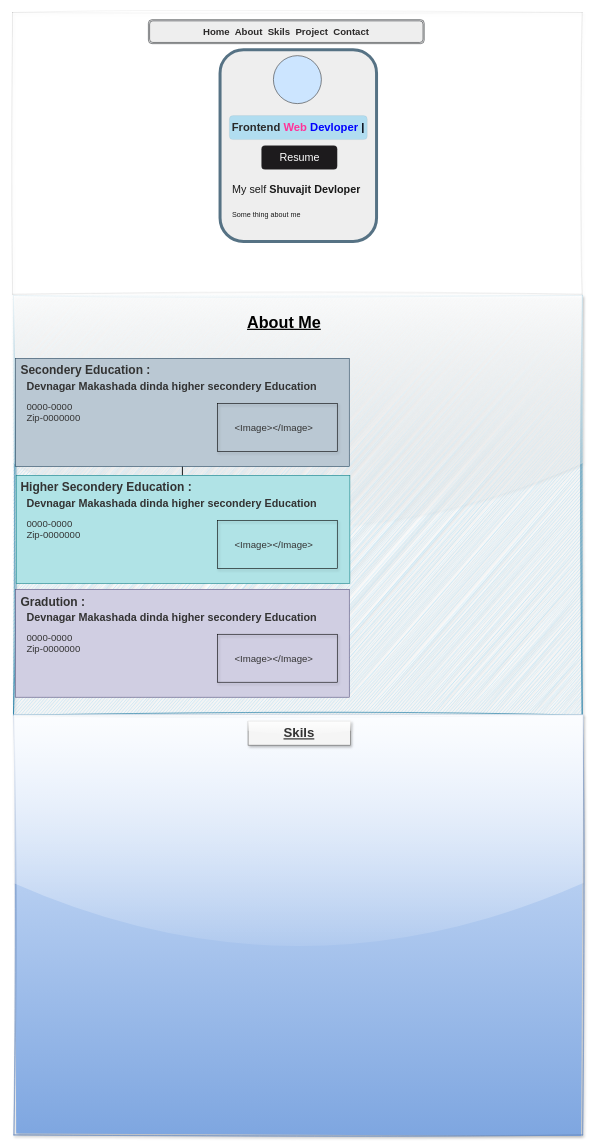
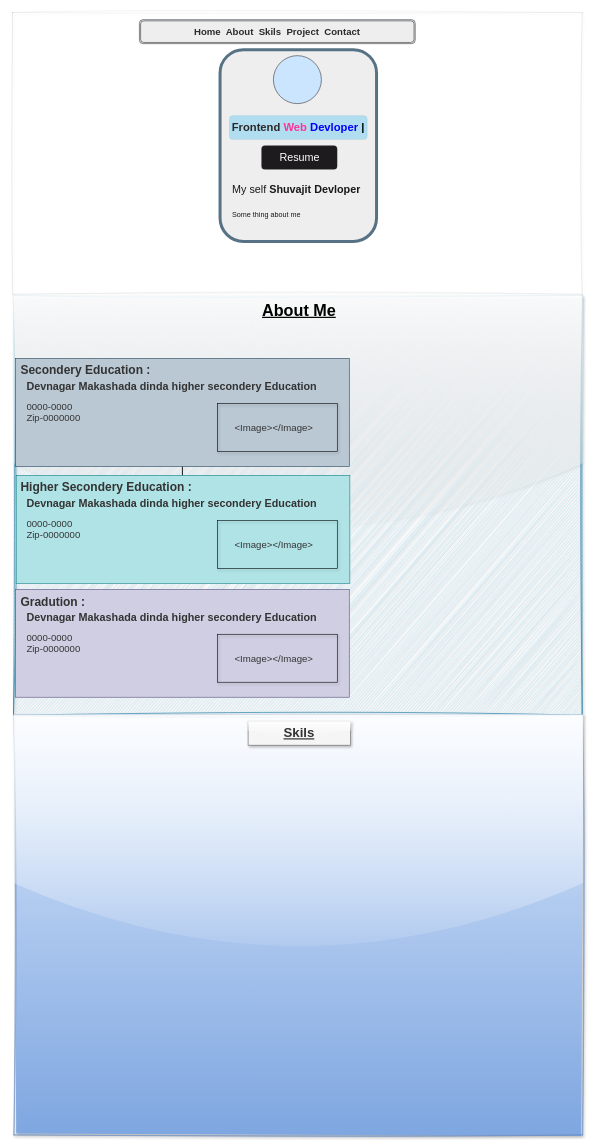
- <mxCell id="3" value="&lt;font size=&quot;1&quot; color=&quot;#2c2a2a&quot;&gt;&lt;b style=&quot;font-size: 16px;&quot;&gt;Home&amp;nbsp; About&amp;nbsp; Skils&amp;nbsp; Project&amp;nbsp; Contact&lt;/b&gt;&lt;/font&gt;" style="shape=ext;double=1;rounded=1;whiteSpace=wrap;html=1;strokeColor=#36393d;fillColor=#eeeeee;align=center;" vertex="1" parent="1"><mxGeometry x="247" y="32" width="460" height="40" as="geometry" /></mxCell>
+ <mxCell id="3" value="&lt;font size=&quot;1&quot; color=&quot;#2c2a2a&quot;&gt;&lt;b style=&quot;font-size: 16px;&quot;&gt;Home&amp;nbsp; About&amp;nbsp; Skils&amp;nbsp; Project&amp;nbsp; Contact&lt;/b&gt;&lt;/font&gt;" style="shape=ext;double=1;rounded=1;whiteSpace=wrap;html=1;strokeColor=#36393d;fillColor=#eeeeee;align=center;" vertex="1" parent="1"><mxGeometry x="232" y="32" width="460" height="40" as="geometry" /></mxCell>
- <mxCell id="11" value="&lt;font color=&quot;#000000&quot;&gt;&lt;u&gt;&lt;b&gt;About Me&lt;/b&gt;&lt;/u&gt;&lt;/font&gt;" style="text;html=1;strokeColor=none;fillColor=none;align=center;verticalAlign=middle;whiteSpace=wrap;rounded=0;shadow=0;glass=0;strokeWidth=5;fontFamily=Helvetica;fontSize=27;fontColor=#FFFFFF;" vertex="1" parent="1"><mxGeometry x="394.5" y="522" width="156.5" height="30" as="geometry" /></mxCell>
+ <mxCell id="11" value="&lt;font color=&quot;#000000&quot;&gt;&lt;u&gt;&lt;b&gt;About Me&lt;/b&gt;&lt;/u&gt;&lt;/font&gt;" style="text;html=1;strokeColor=none;fillColor=none;align=center;verticalAlign=middle;whiteSpace=wrap;rounded=0;shadow=0;glass=0;strokeWidth=5;fontFamily=Helvetica;fontSize=27;fontColor=#FFFFFF;" vertex="1" parent="1"><mxGeometry x="419.5" y="502" width="156.5" height="30" as="geometry" /></mxCell>
